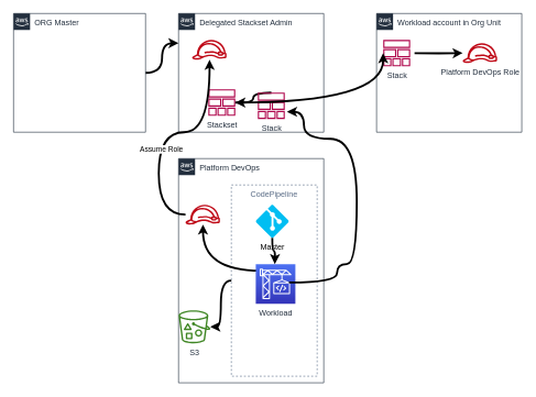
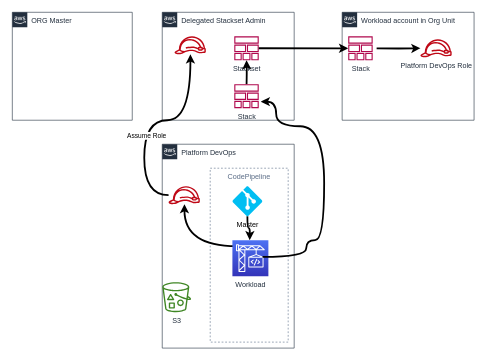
- <mxCell id="2" style="edgeStyle=orthogonalEdgeStyle;curved=1;html=1;entryX=0;entryY=0.25;entryDx=0;entryDy=0;strokeWidth=3;" parent="1" source="3" target="4" edge="1"><mxGeometry relative="1" as="geometry" /></mxCell>
- <mxCell id="6" value="Stackset" style="sketch=0;outlineConnect=0;fontColor=#232F3E;gradientColor=none;fillColor=#B0084D;strokeColor=none;dashed=0;verticalLabelPosition=bottom;verticalAlign=top;align=center;html=1;fontSize=12;fontStyle=0;aspect=fixed;pointerEvents=1;shape=mxgraph.aws4.stack;" parent="4" vertex="1"><mxGeometry x="45" y="115" width="41.05" height="40" as="geometry" /></mxCell>
+ <mxCell id="6" value="Stackset" style="sketch=0;outlineConnect=0;fontColor=#232F3E;gradientColor=none;fillColor=#B0084D;strokeColor=none;dashed=0;verticalLabelPosition=bottom;verticalAlign=top;align=center;html=1;fontSize=12;fontStyle=0;aspect=fixed;pointerEvents=1;shape=mxgraph.aws4.stack;" parent="4" vertex="1"><mxGeometry x="120" y="40" width="41.05" height="40" as="geometry" /></mxCell>
- <mxCell id="10" style="edgeStyle=orthogonalEdgeStyle;curved=1;html=1;exitX=0;exitY=0.5;exitDx=0;exitDy=0;strokeWidth=3;" parent="9" source="11" target="16" edge="1"><mxGeometry relative="1" as="geometry" /></mxCell>
